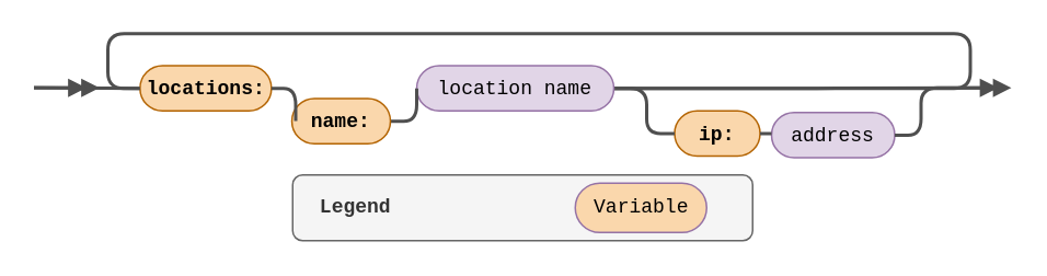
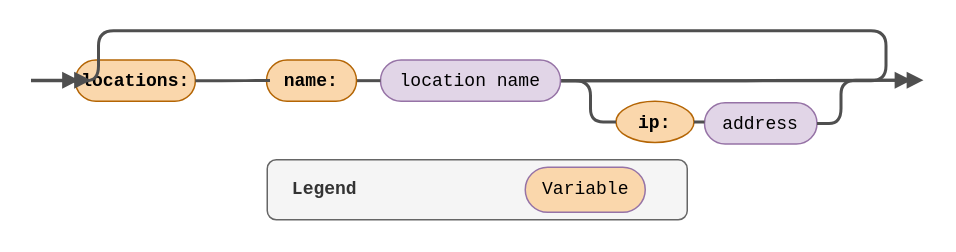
- <mxCell id="7" value="&lt;p&gt;&lt;font face=&quot;Courier New&quot;&gt;locations:&lt;/font&gt;&lt;/p&gt;" style="rounded=1;whiteSpace=wrap;html=1;arcSize=50;fillColor=#fad7ac;strokeColor=#b46504;fontStyle=1" parent="5" vertex="1"><mxGeometry x="64.57" y="19.53" width="80" height="27.5" as="geometry" /></mxCell>
+ <mxCell id="7" value="&lt;p&gt;&lt;font face=&quot;Courier New&quot;&gt;locations:&lt;/font&gt;&lt;/p&gt;" style="rounded=1;whiteSpace=wrap;html=1;arcSize=50;fillColor=#fad7ac;strokeColor=#b46504;fontStyle=1" parent="5" vertex="1"><mxGeometry x="29.57" y="19.53" width="80" height="27.5" as="geometry" /></mxCell>
- <mxCell id="20" value="&lt;p&gt;&lt;font face=&quot;Courier New&quot;&gt;name:&lt;/font&gt;&lt;/p&gt;" style="rounded=1;whiteSpace=wrap;html=1;arcSize=50;fillColor=#fad7ac;strokeColor=#b46504;fontStyle=1" parent="5" vertex="1"><mxGeometry x="157" y="39.53" width="60" height="27.5" as="geometry" /></mxCell>
+ <mxCell id="20" value="&lt;p&gt;&lt;font face=&quot;Courier New&quot;&gt;name:&lt;/font&gt;&lt;/p&gt;" style="rounded=1;whiteSpace=wrap;html=1;arcSize=50;fillColor=#fad7ac;strokeColor=#b46504;fontStyle=1" parent="5" vertex="1"><mxGeometry x="157" y="19.53" width="60" height="27.5" as="geometry" /></mxCell>
- <mxCell id="11" value="&lt;p&gt;&lt;font face=&quot;Courier New&quot;&gt;ip:&lt;/font&gt;&lt;/p&gt;" style="rounded=1;whiteSpace=wrap;html=1;arcSize=50;fillColor=#fad7ac;strokeColor=#b46504;fontStyle=1" parent="10" vertex="1"><mxGeometry width="52" height="27.5" as="geometry" /></mxCell>
+ <mxCell id="11" value="&lt;p&gt;&lt;font face=&quot;Courier New&quot;&gt;ip:&lt;/font&gt;&lt;/p&gt;" style="ellipse;whiteSpace=wrap;html=1;arcSize=50;fillColor=#fad7ac;strokeColor=#b46504;fontStyle=1;" parent="10" vertex="1"><mxGeometry width="52" height="27.5" as="geometry" /></mxCell>
